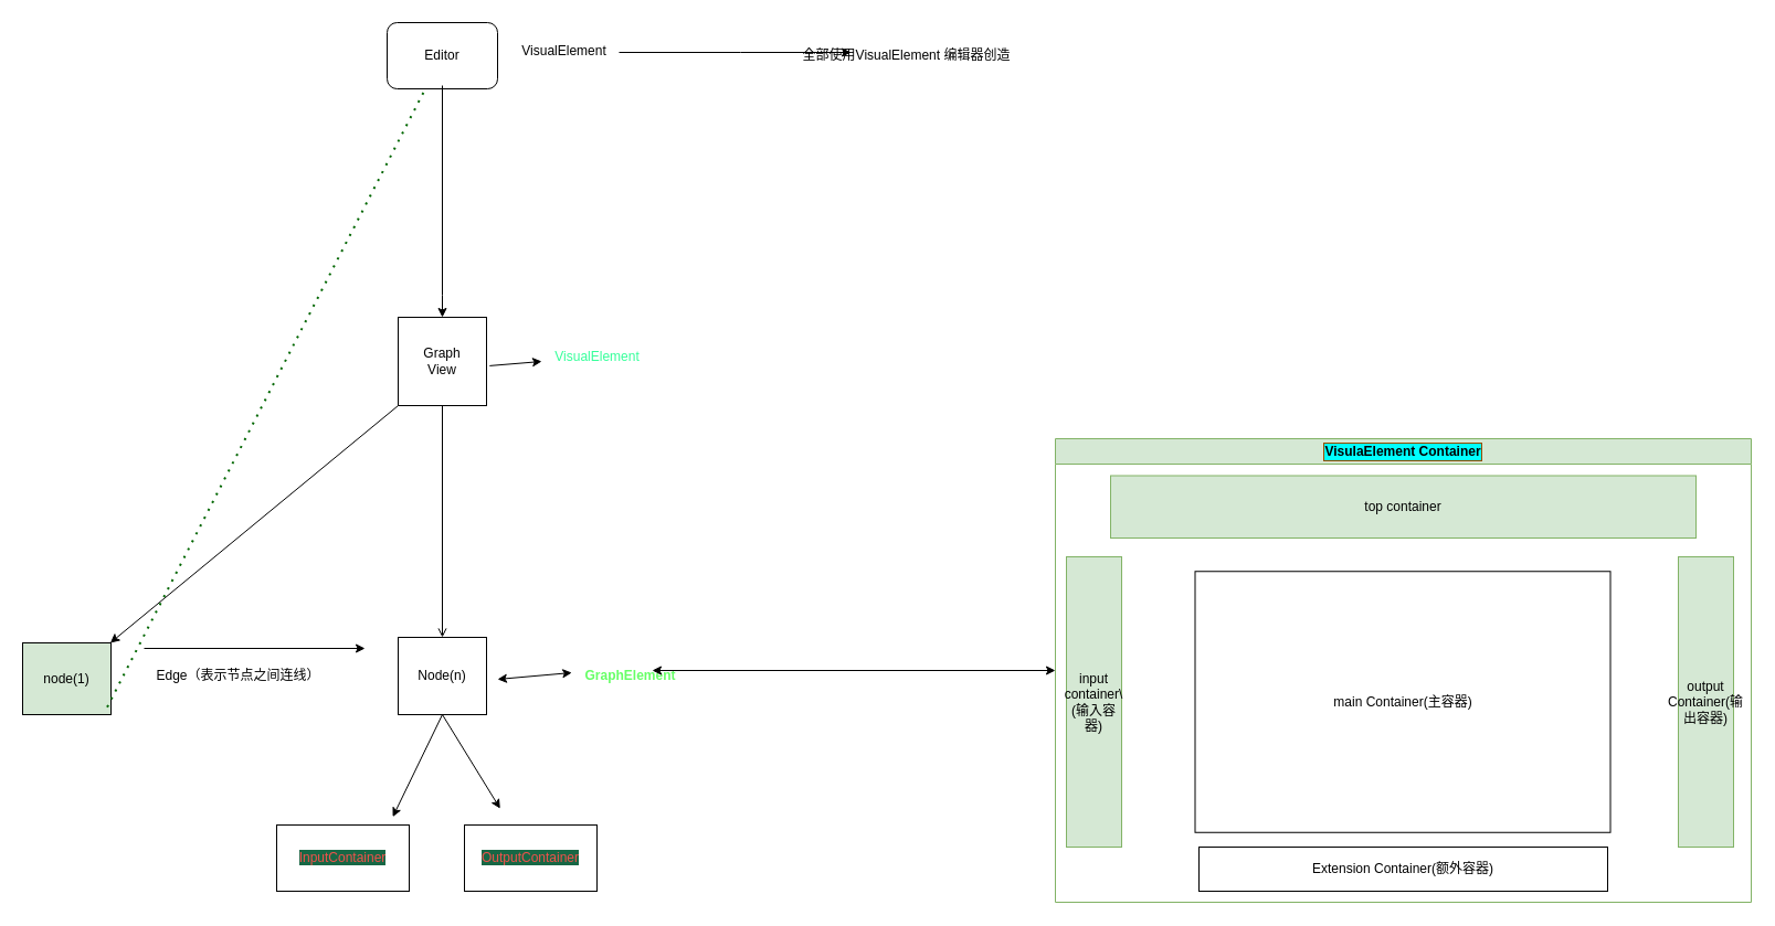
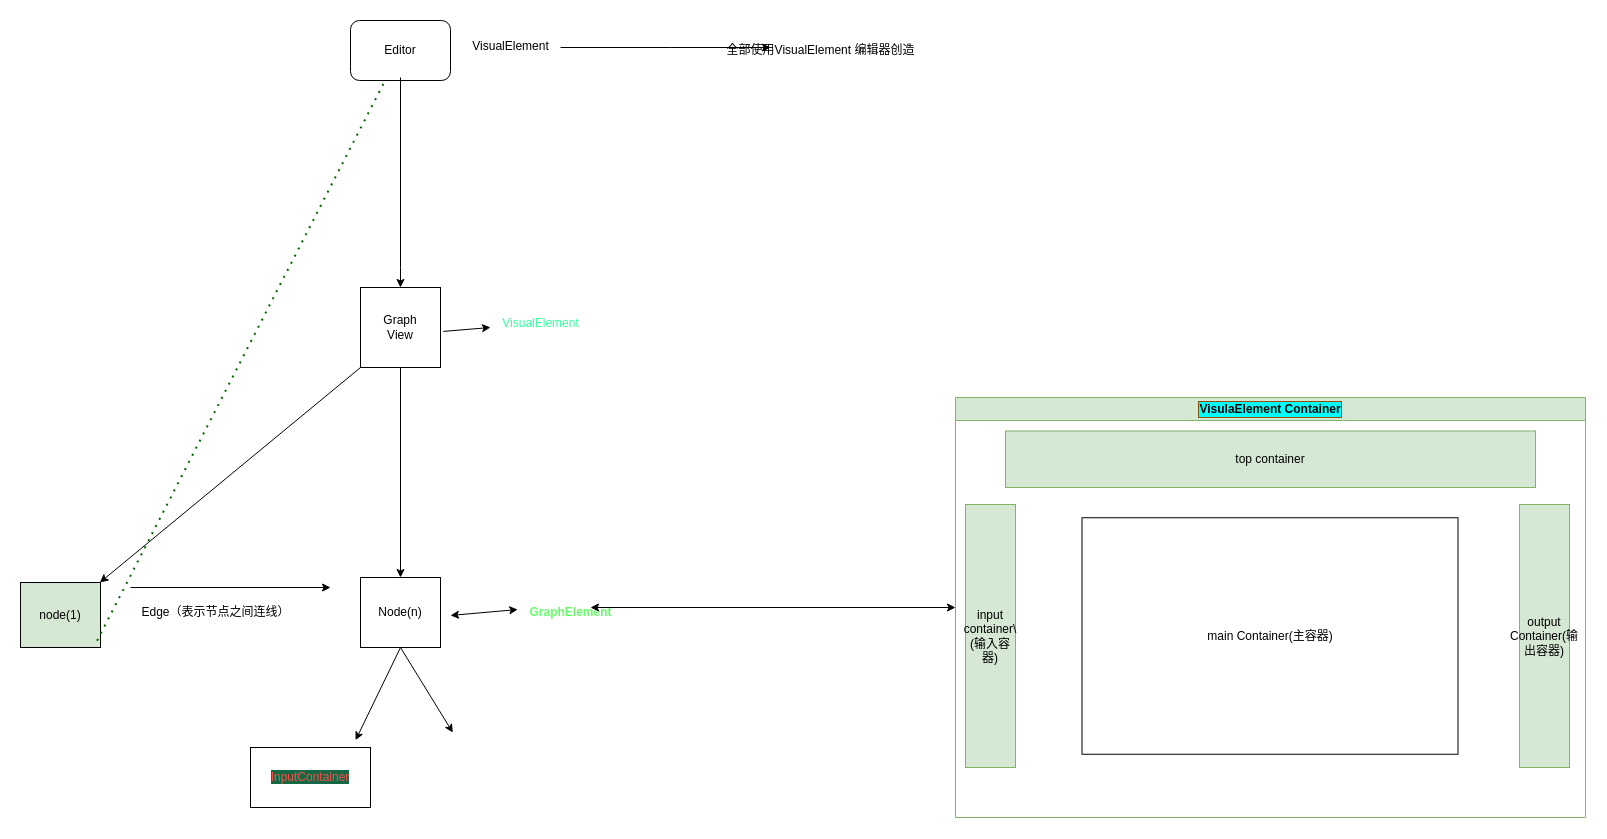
- <mxCell id="4" value="" style="endArrow=open;html=1;rounded=0;exitX=0.5;exitY=1;exitDx=0;exitDy=0;entryX=0.5;entryY=0;entryDx=0;entryDy=0;exitPerimeter=0;" parent="1" source="6" target="7" edge="1"><mxGeometry width="50" height="50" relative="1" as="geometry"><mxPoint x="450" y="357" as="sourcePoint" /><mxPoint x="700" y="587" as="targetPoint" /><Array as="points" /></mxGeometry></mxCell>
+ <mxCell id="4" value="" style="endArrow=classic;html=1;rounded=0;exitX=0.5;exitY=1;exitDx=0;exitDy=0;entryX=0.5;entryY=0;entryDx=0;entryDy=0;exitPerimeter=0;" parent="1" source="6" target="7" edge="1"><mxGeometry width="50" height="50" relative="1" as="geometry"><mxPoint x="450" y="357" as="sourcePoint" /><mxPoint x="700" y="587" as="targetPoint" /><Array as="points" /></mxGeometry></mxCell>
- <mxCell id="14" value="&lt;span data-darkreader-inline-bgcolor=&quot;&quot; data-darkreader-inline-color=&quot;&quot; style=&quot;color: rgb(241, 82, 76); text-wrap: nowrap; background-color: rgb(23, 103, 69); --darkreader-inline-color: #eb6c60; --darkreader-inline-bgcolor: #22533a;&quot;&gt;OutputContainer&lt;/span&gt;" style="whiteSpace=wrap;html=1;" parent="1" vertex="1"><mxGeometry x="420" y="747" width="120" height="60" as="geometry" /></mxCell>
- <mxCell id="23" value="Extension Container(额外容器)" style="rounded=0;whiteSpace=wrap;html=1;" vertex="1" parent="18"><mxGeometry x="130" y="370" width="370" height="40" as="geometry" /></mxCell>
